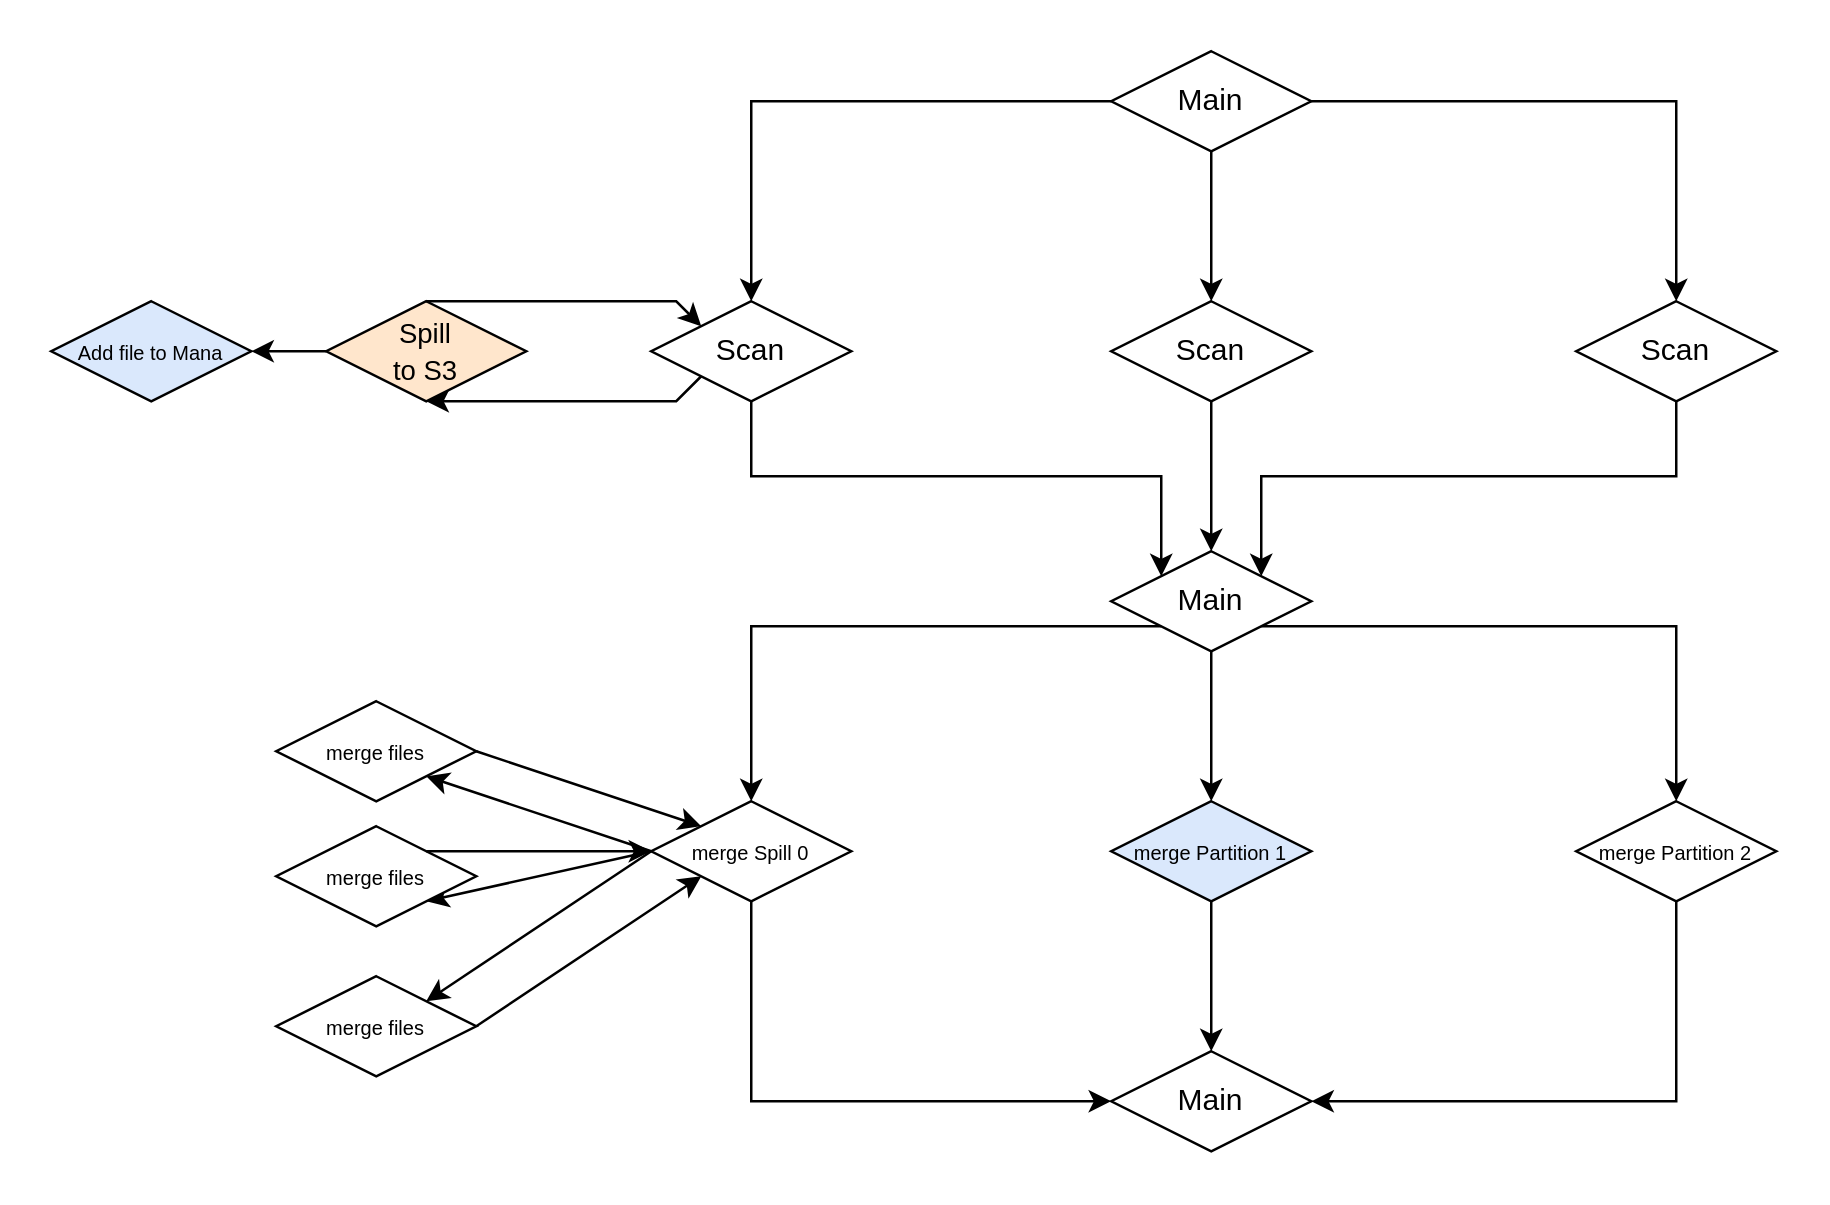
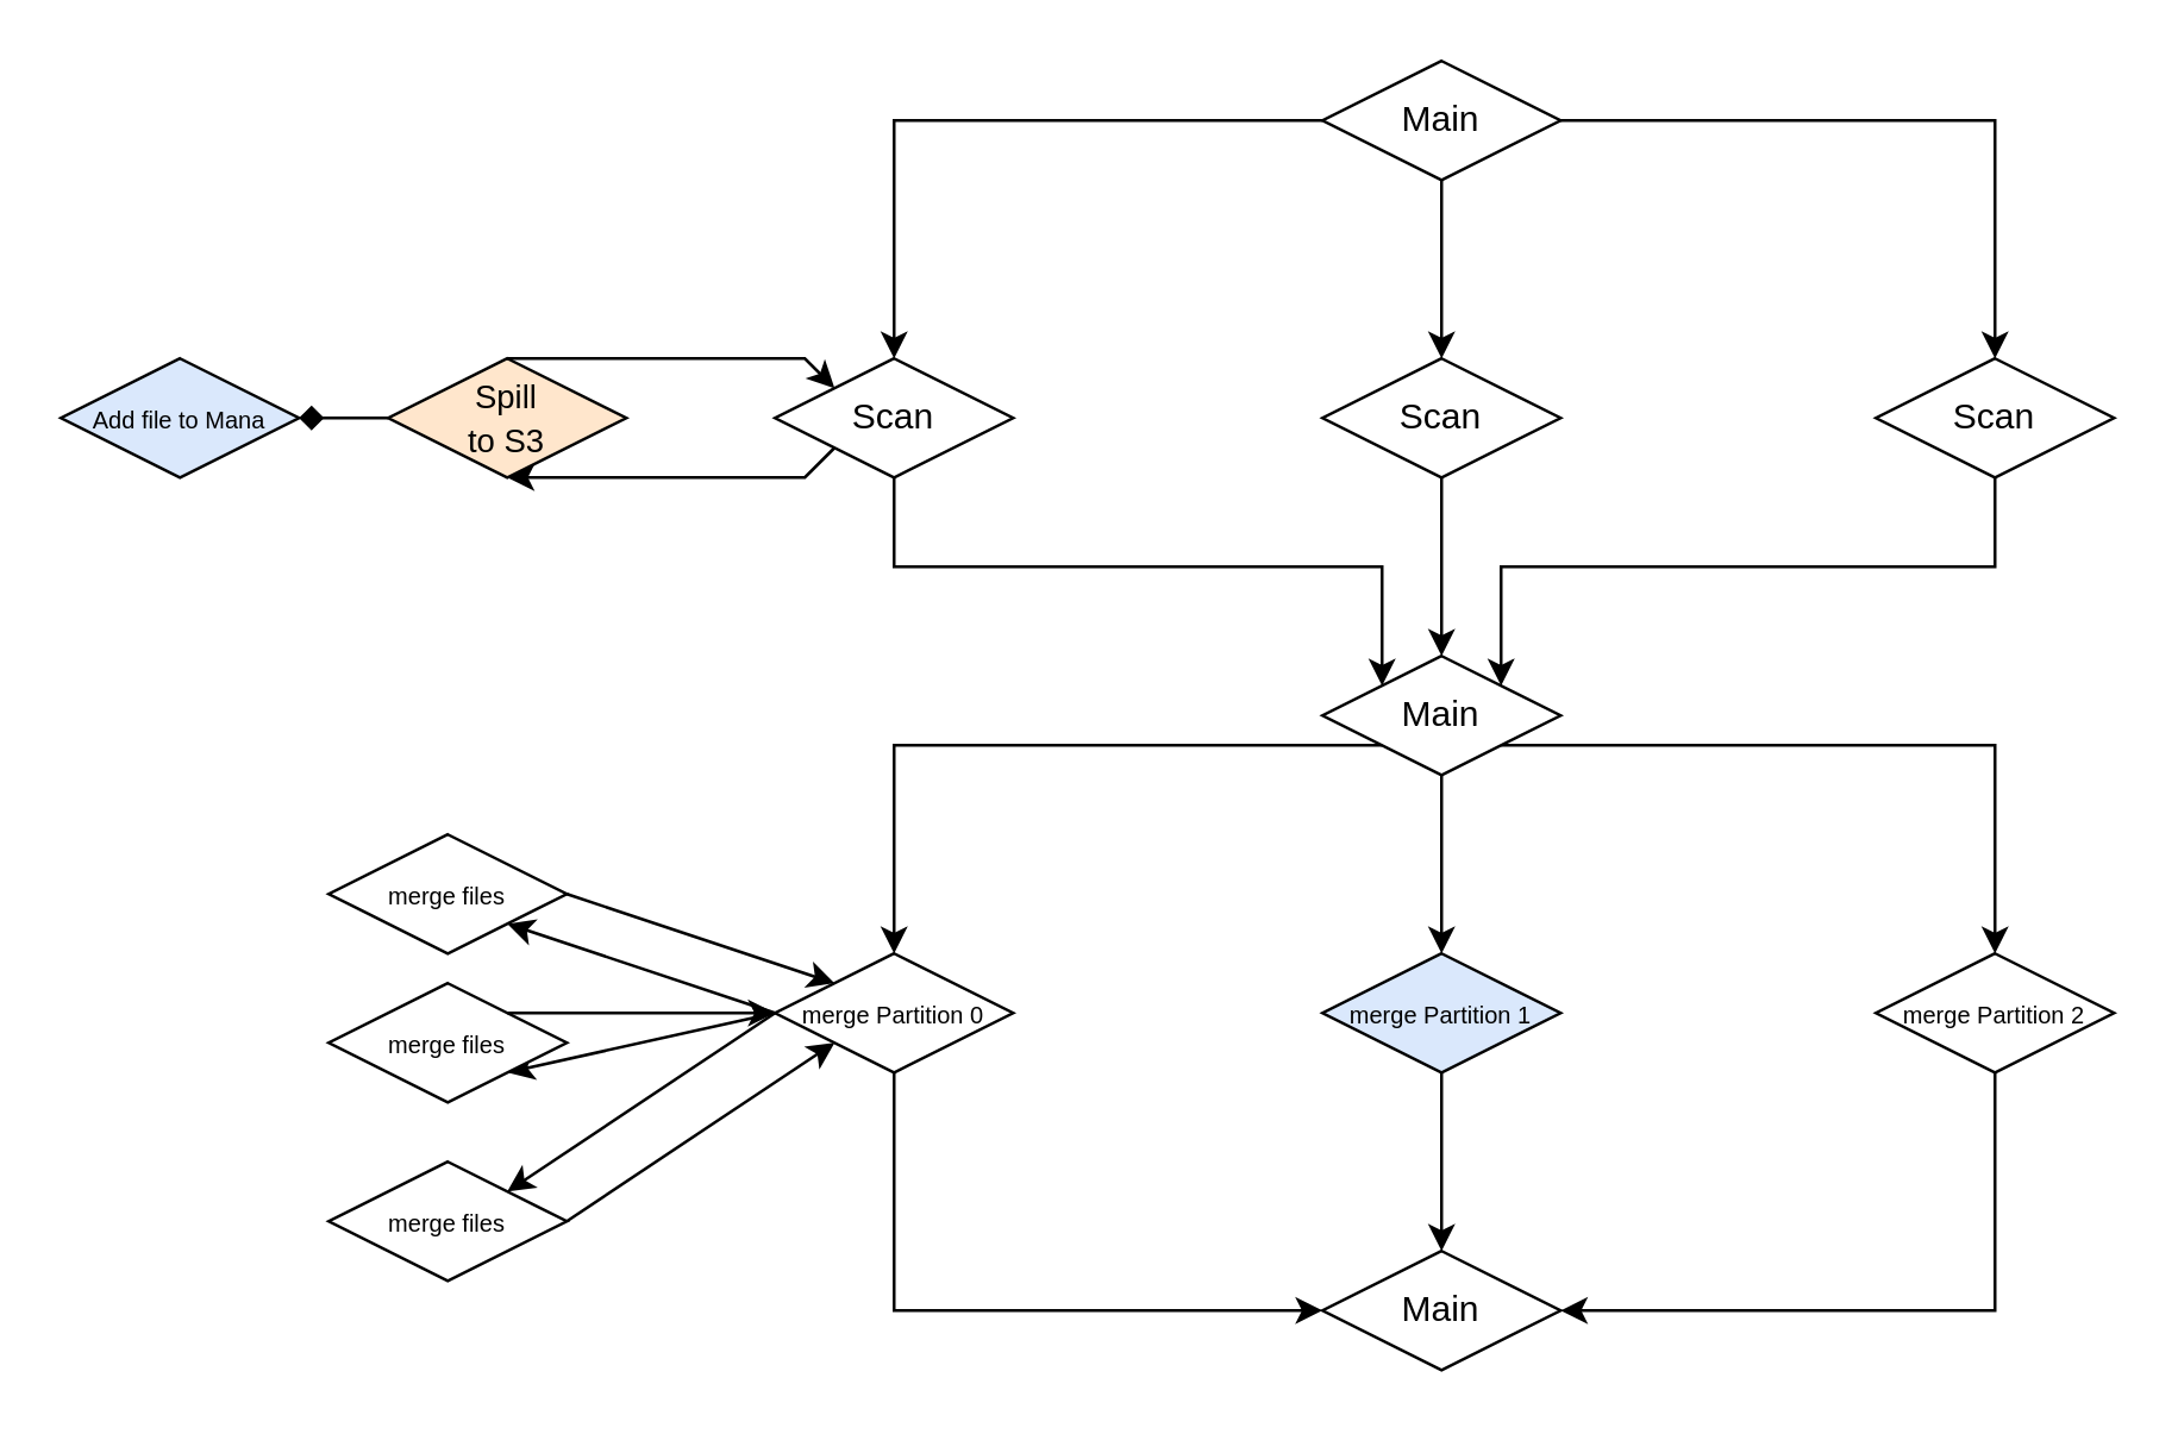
- <mxCell id="13" value="" style="edgeStyle=orthogonalEdgeStyle;rounded=0;orthogonalLoop=1;jettySize=auto;html=1;" edge="1" parent="1" source="14" target="16"><mxGeometry relative="1" as="geometry" /></mxCell>
+ <mxCell id="13" value="" style="edgeStyle=orthogonalEdgeStyle;rounded=0;orthogonalLoop=1;jettySize=auto;html=1;endArrow=diamond;" edge="1" parent="1" source="14" target="16"><mxGeometry relative="1" as="geometry" /></mxCell>
- <mxCell id="27" value="&lt;font style=&quot;font-size: 8px;&quot;&gt;merge Spill 0&lt;/font&gt;" style="rhombus;whiteSpace=wrap;html=1;" vertex="1" parent="1"><mxGeometry x="260" y="320" width="80" height="40" as="geometry" /></mxCell>
+ <mxCell id="27" value="&lt;font style=&quot;font-size: 8px;&quot;&gt;merge Partition 0&lt;/font&gt;" style="rhombus;whiteSpace=wrap;html=1;" vertex="1" parent="1"><mxGeometry x="260" y="320" width="80" height="40" as="geometry" /></mxCell>
